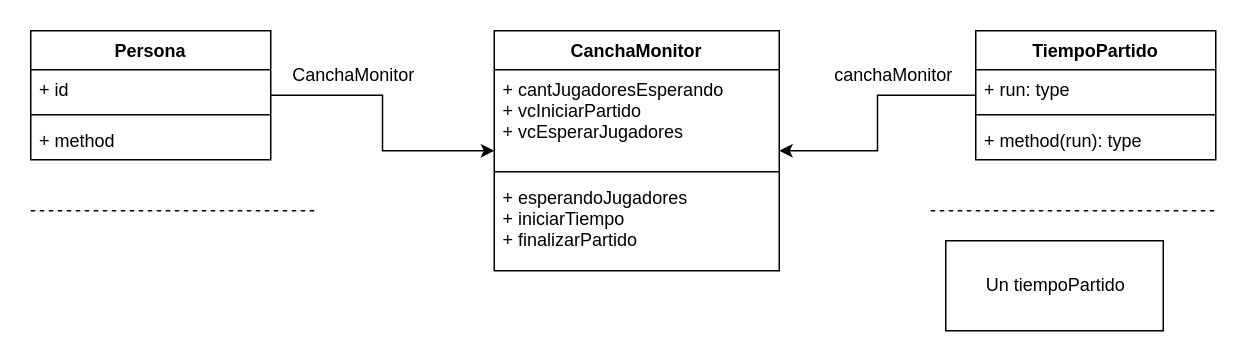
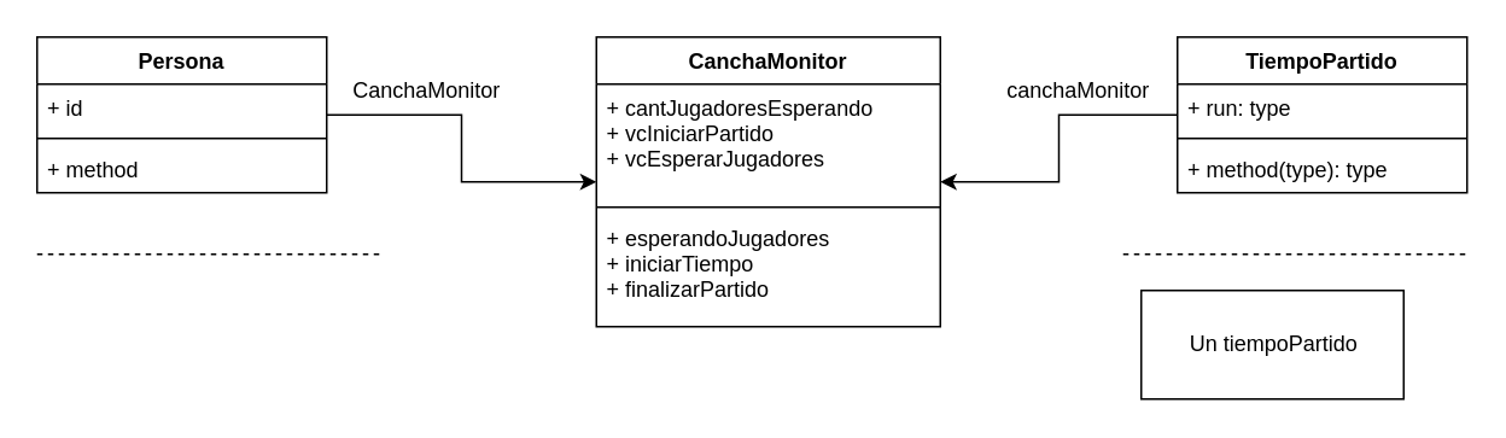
- <mxCell id="11" value="+ method(run): type" style="text;strokeColor=none;fillColor=none;align=left;verticalAlign=top;spacingLeft=4;spacingRight=4;overflow=hidden;rotatable=0;points=[[0,0.5],[1,0.5]];portConstraint=eastwest;" vertex="1" parent="8"><mxGeometry y="60" width="160" height="26" as="geometry" /></mxCell>
+ <mxCell id="11" value="+ method(type): type" style="text;strokeColor=none;fillColor=none;align=left;verticalAlign=top;spacingLeft=4;spacingRight=4;overflow=hidden;rotatable=0;points=[[0,0.5],[1,0.5]];portConstraint=eastwest;" vertex="1" parent="8"><mxGeometry y="60" width="160" height="26" as="geometry" /></mxCell>
